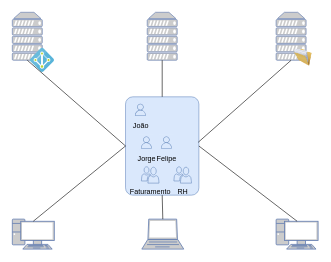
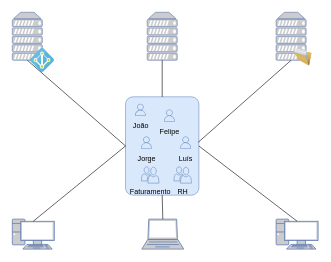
- <mxCell id="12" value="Felipe" style="sketch=0;outlineConnect=0;strokeColor=#6c8ebf;fillColor=#dae8fc;dashed=0;verticalLabelPosition=bottom;verticalAlign=top;align=center;html=1;fontSize=12;fontStyle=0;aspect=fixed;shape=mxgraph.aws4.resourceIcon;resIcon=mxgraph.aws4.user;" vertex="1" parent="8"><mxGeometry x="45.657" y="63.55" width="25.017" height="25.017" as="geometry" /></mxCell>
+ <mxCell id="12" value="Felipe" style="sketch=0;outlineConnect=0;strokeColor=#6c8ebf;fillColor=#dae8fc;dashed=0;verticalLabelPosition=bottom;verticalAlign=top;align=center;html=1;fontSize=12;fontStyle=0;aspect=fixed;shape=mxgraph.aws4.resourceIcon;resIcon=mxgraph.aws4.user;" vertex="1" parent="8"><mxGeometry x="50.657" y="18.55" width="25.017" height="25.017" as="geometry" /></mxCell>
+ <mxCell id="13" value="Luís" style="sketch=0;outlineConnect=0;strokeColor=#6c8ebf;fillColor=#dae8fc;dashed=0;verticalLabelPosition=bottom;verticalAlign=top;align=center;html=1;fontSize=12;fontStyle=0;aspect=fixed;shape=mxgraph.aws4.resourceIcon;resIcon=mxgraph.aws4.user;" vertex="1" parent="8"><mxGeometry x="77.763" y="63.55" width="25.017" height="25.017" as="geometry" /></mxCell>
